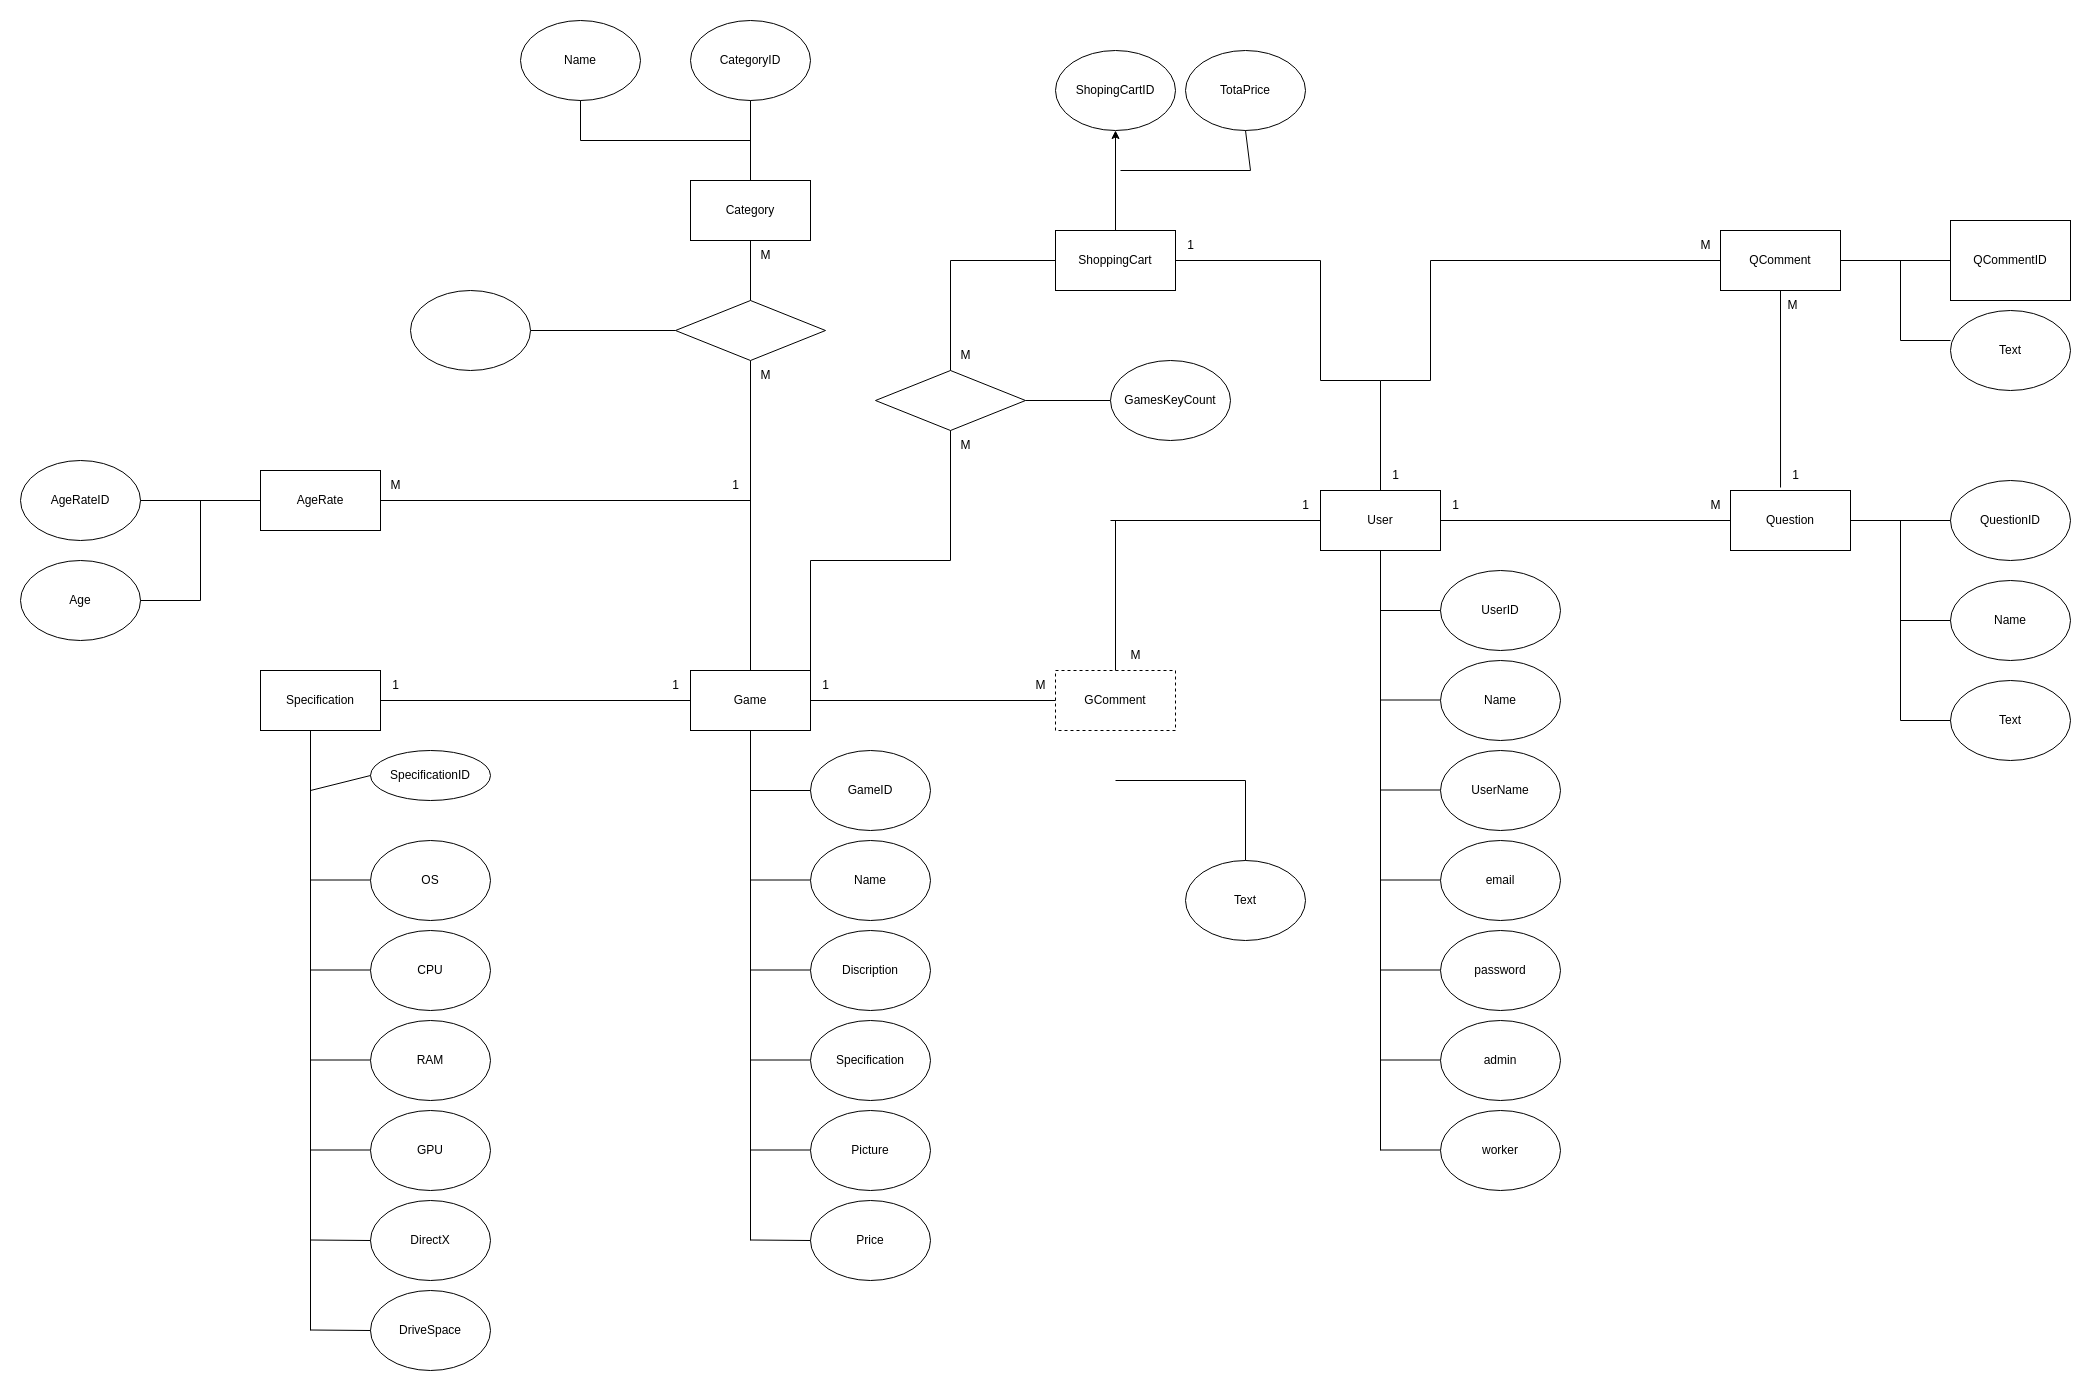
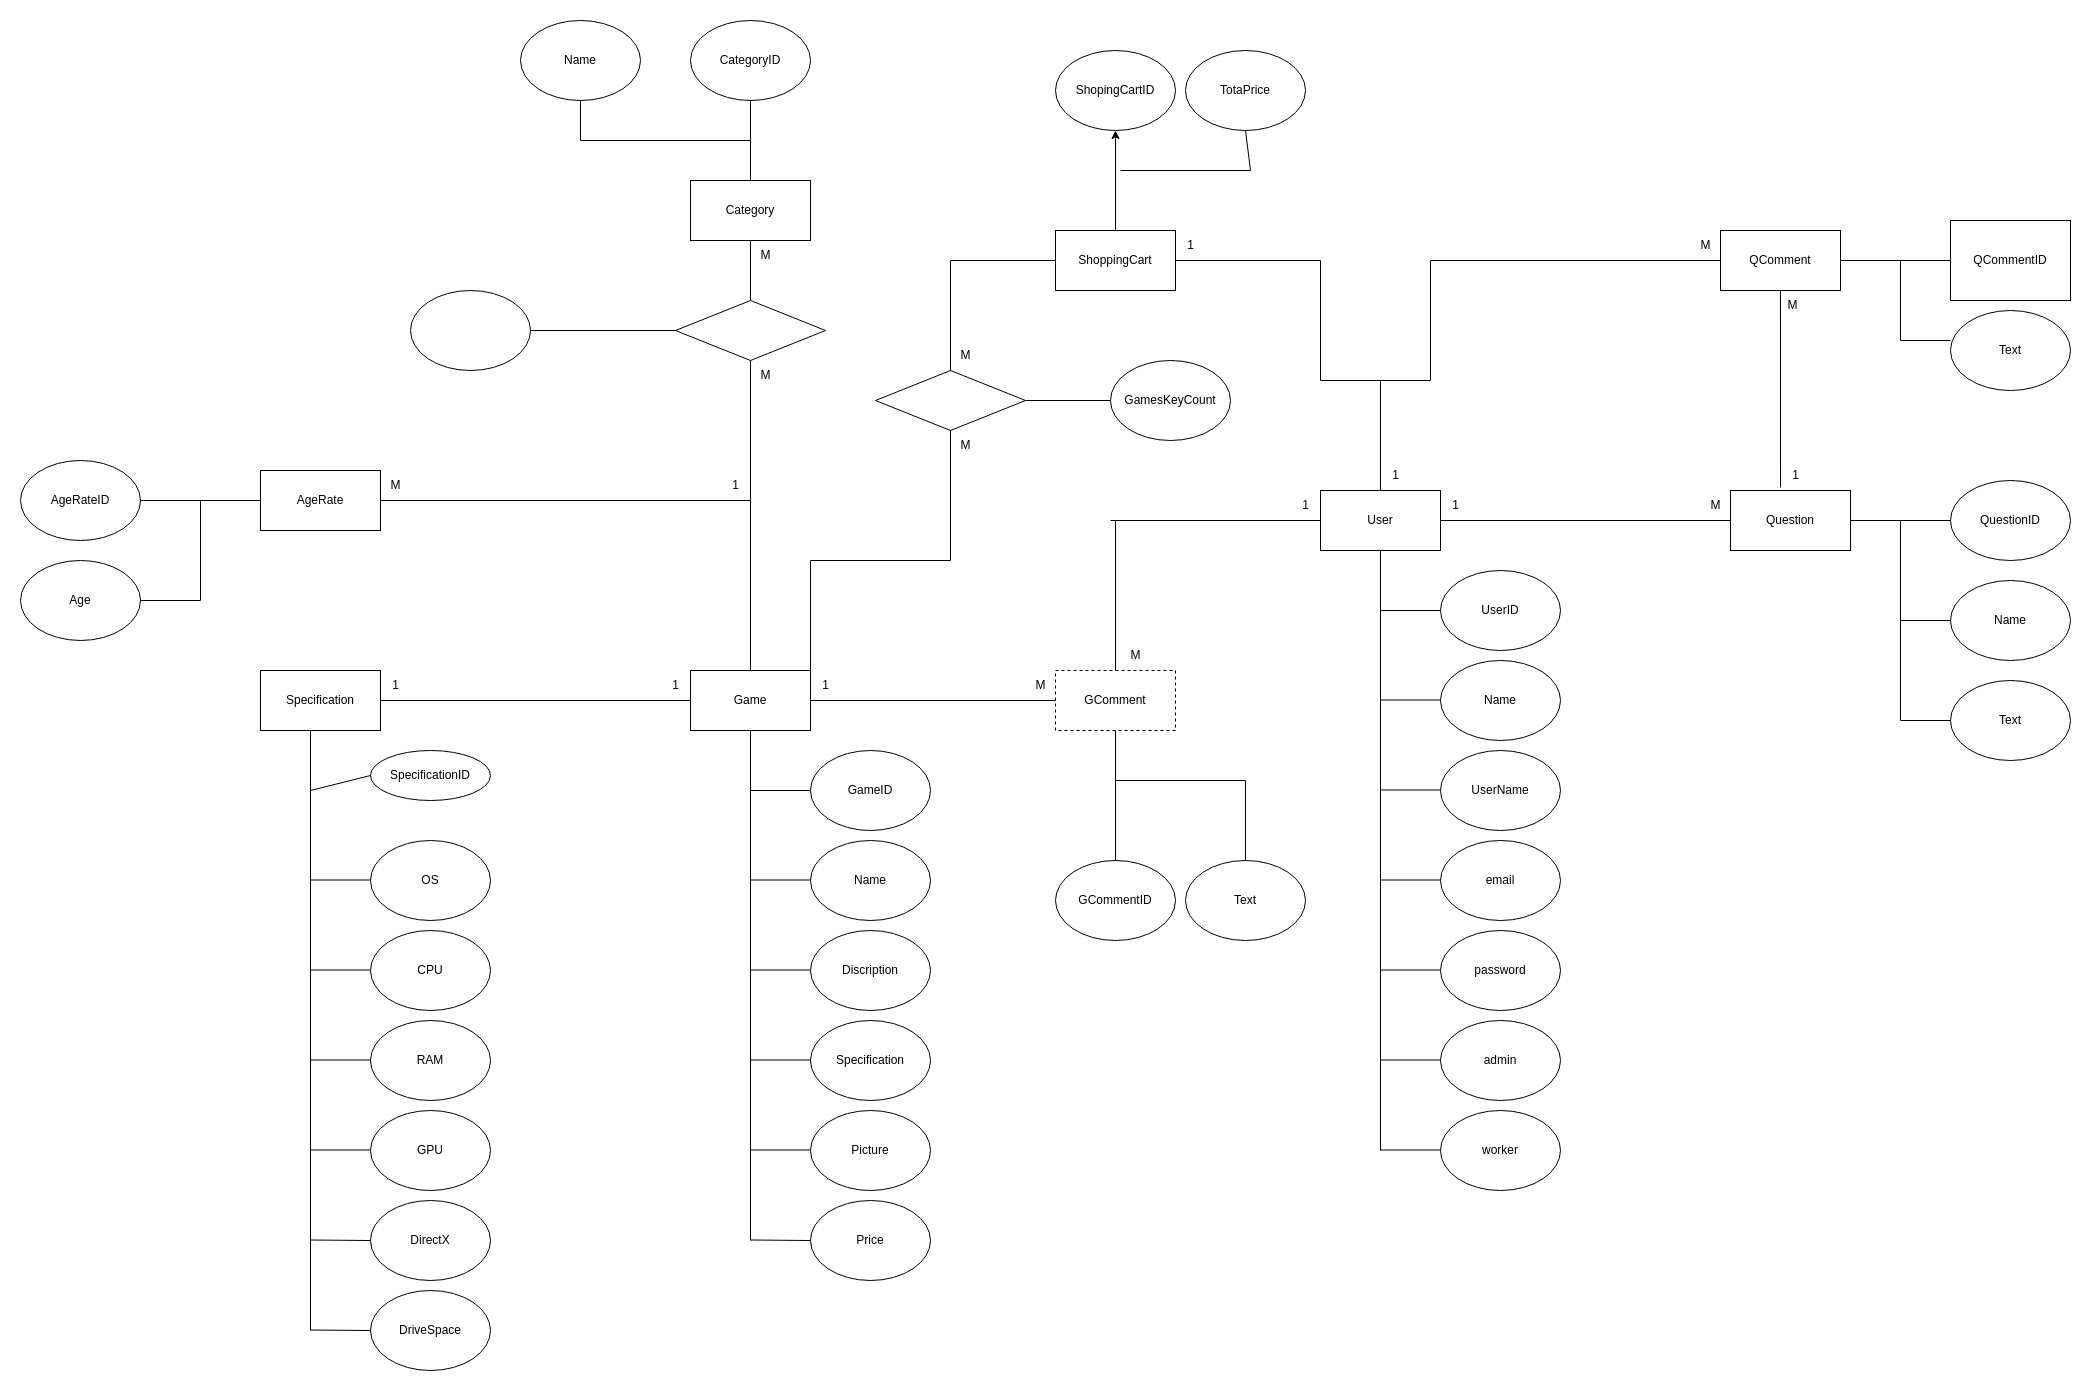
+ <mxCell id="26" value="" style="endArrow=none;html=1;rounded=0;exitX=0.5;exitY=1;exitDx=0;exitDy=0;" parent="1" source="23" target="24" edge="1"><mxGeometry width="50" height="50" relative="1" as="geometry"><mxPoint x="1165" y="840" as="sourcePoint" /><mxPoint x="1165" y="850" as="targetPoint" /></mxGeometry></mxCell>
+ <mxCell id="24" value="GCommentID" style="ellipse;whiteSpace=wrap;html=1;" parent="1" vertex="1"><mxGeometry x="1055" y="860" width="120" height="80" as="geometry" /></mxCell>
